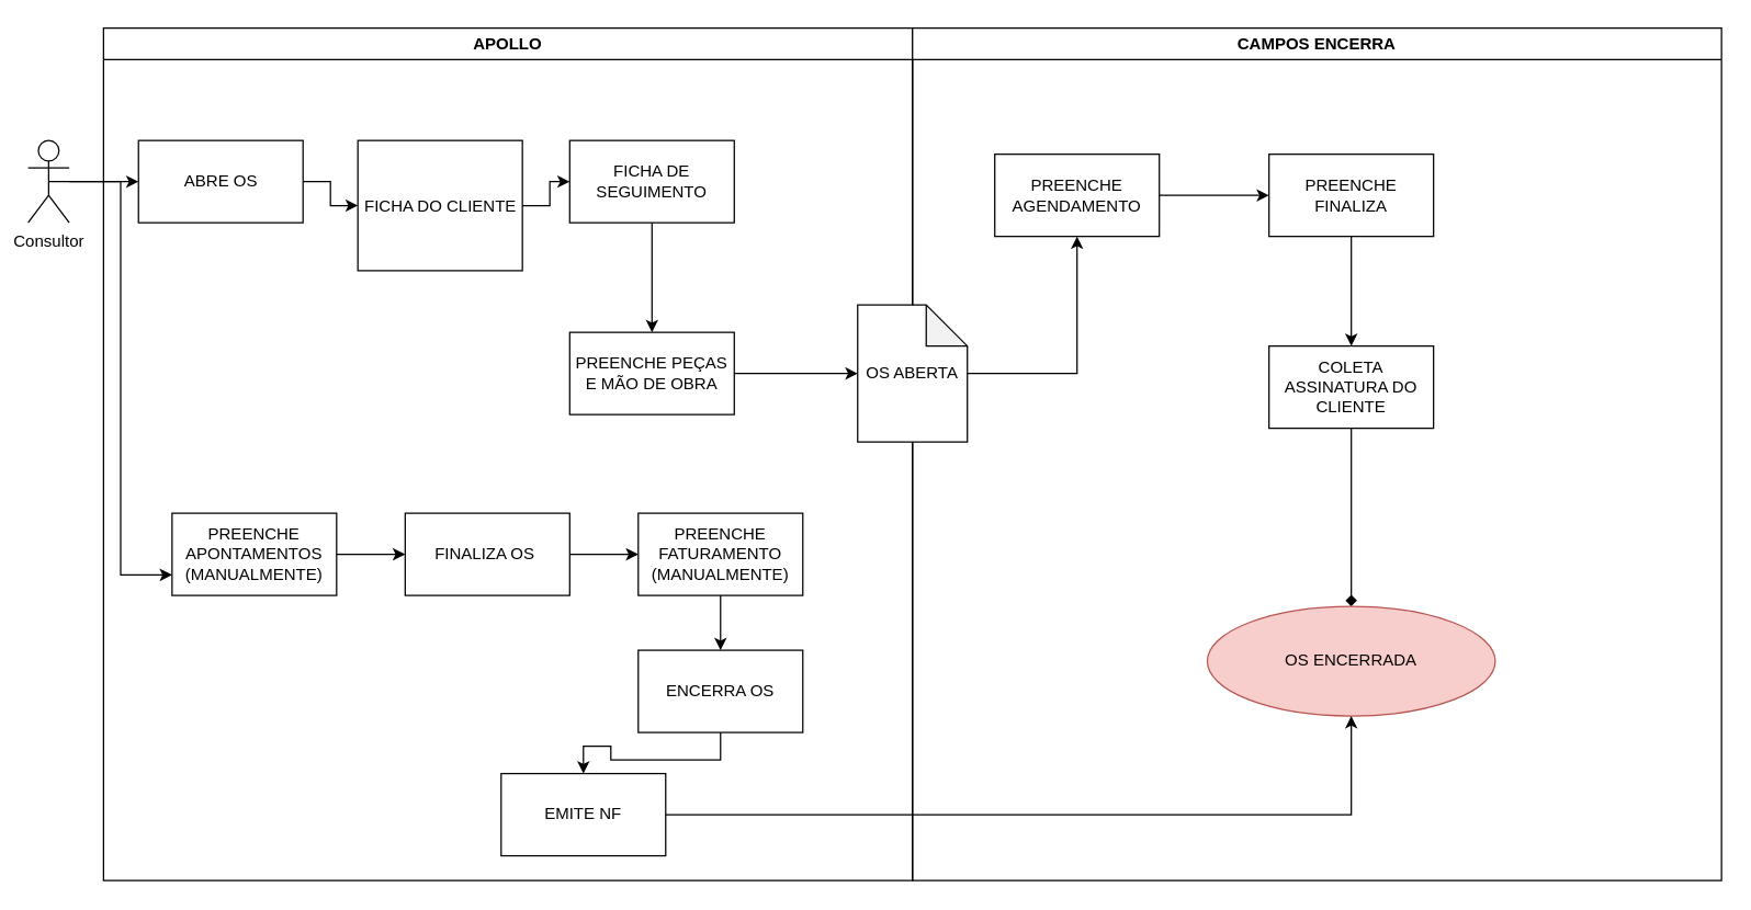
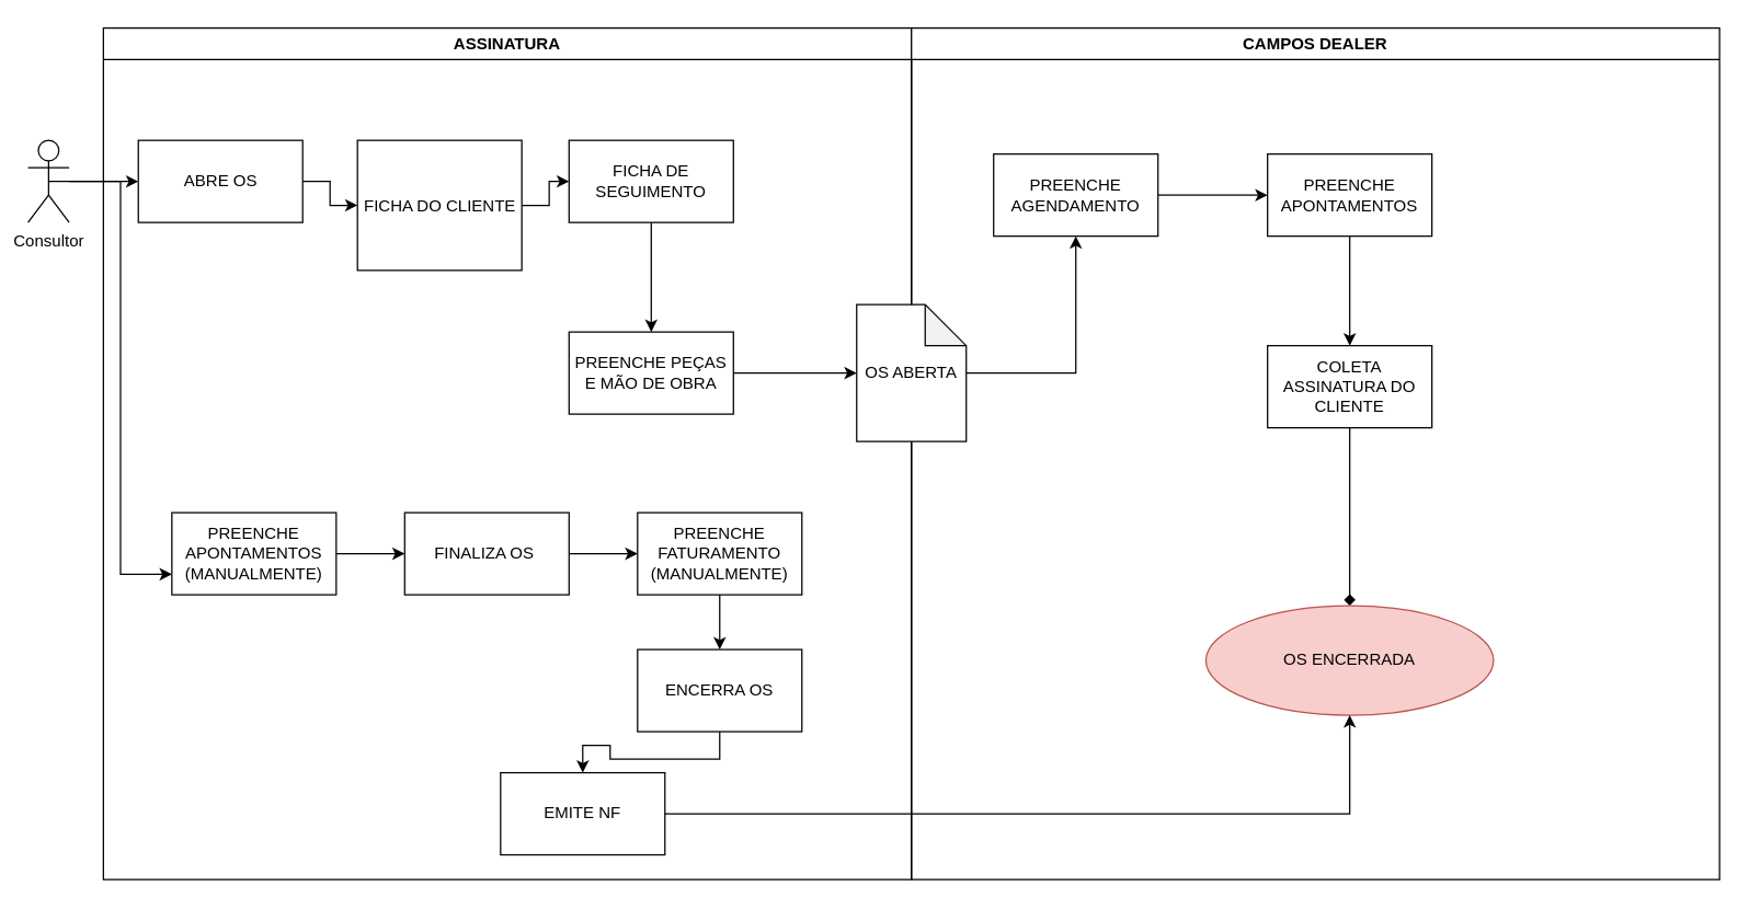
- <mxCell id="2" value="APOLLO" style="swimlane;whiteSpace=wrap" parent="1" vertex="1"><mxGeometry x="75" y="20" width="590" height="622" as="geometry" /></mxCell>
+ <mxCell id="2" value="ASSINATURA" style="swimlane;whiteSpace=wrap" parent="1" vertex="1"><mxGeometry x="75" y="20" width="590" height="622" as="geometry" /></mxCell>
- <mxCell id="19" value="CAMPOS ENCERRA" style="swimlane;whiteSpace=wrap;startSize=23;" parent="1" vertex="1"><mxGeometry x="665" y="20" width="590" height="622" as="geometry" /></mxCell>
+ <mxCell id="19" value="CAMPOS DEALER" style="swimlane;whiteSpace=wrap;startSize=23;" parent="1" vertex="1"><mxGeometry x="665" y="20" width="590" height="622" as="geometry" /></mxCell>
- <mxCell id="23" value="PREENCHE FINALIZA" style="whiteSpace=wrap;html=1;" vertex="1" parent="19"><mxGeometry x="260" y="92" width="120" height="60" as="geometry" /></mxCell>
+ <mxCell id="23" value="PREENCHE APONTAMENTOS" style="whiteSpace=wrap;html=1;" vertex="1" parent="19"><mxGeometry x="260" y="92" width="120" height="60" as="geometry" /></mxCell>
